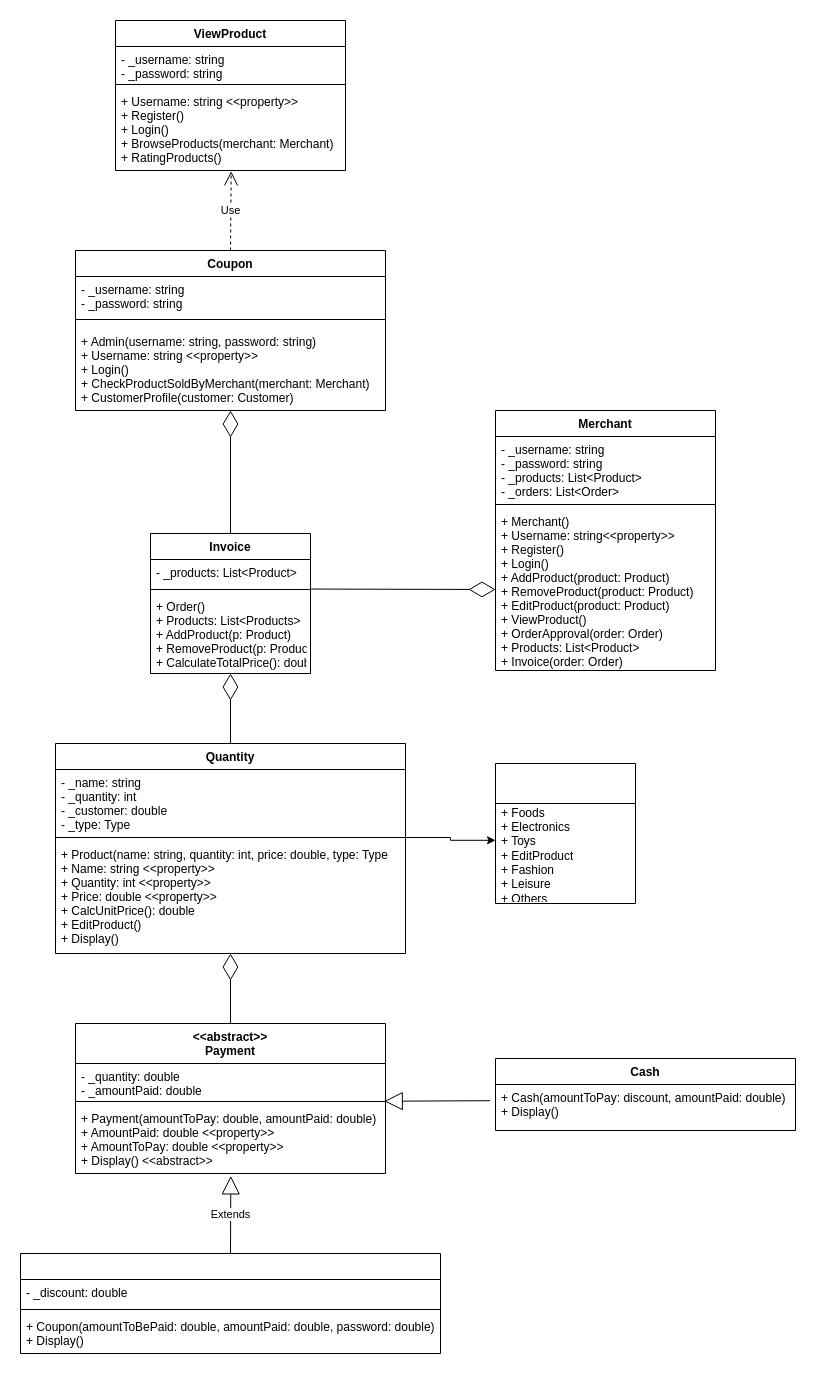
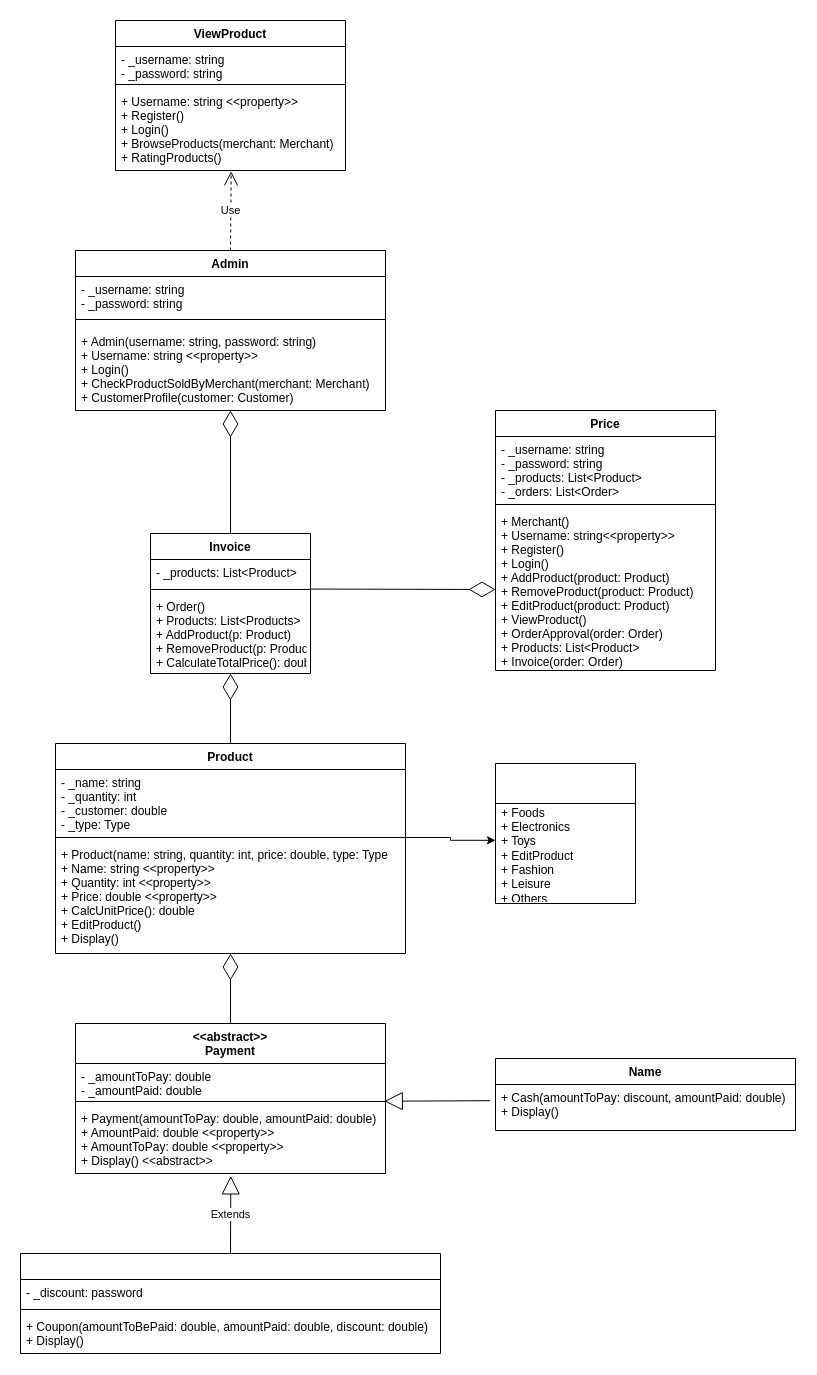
- <mxCell id="2" value="Coupon" style="swimlane;fontStyle=1;align=center;verticalAlign=top;childLayout=stackLayout;horizontal=1;startSize=26;horizontalStack=0;resizeParent=1;resizeParentMax=0;resizeLast=0;collapsible=1;marginBottom=0;" parent="1" vertex="1"><mxGeometry x="75" y="250" width="310" height="160" as="geometry" /></mxCell>
+ <mxCell id="2" value="Admin" style="swimlane;fontStyle=1;align=center;verticalAlign=top;childLayout=stackLayout;horizontal=1;startSize=26;horizontalStack=0;resizeParent=1;resizeParentMax=0;resizeLast=0;collapsible=1;marginBottom=0;" parent="1" vertex="1"><mxGeometry x="75" y="250" width="310" height="160" as="geometry" /></mxCell>
- <mxCell id="16" value="Merchant" style="swimlane;fontStyle=1;align=center;verticalAlign=top;childLayout=stackLayout;horizontal=1;startSize=26;horizontalStack=0;resizeParent=1;resizeParentMax=0;resizeLast=0;collapsible=1;marginBottom=0;" parent="1" vertex="1"><mxGeometry x="495" y="410" width="220" height="260" as="geometry" /></mxCell>
+ <mxCell id="16" value="Price" style="swimlane;fontStyle=1;align=center;verticalAlign=top;childLayout=stackLayout;horizontal=1;startSize=26;horizontalStack=0;resizeParent=1;resizeParentMax=0;resizeLast=0;collapsible=1;marginBottom=0;" parent="1" vertex="1"><mxGeometry x="495" y="410" width="220" height="260" as="geometry" /></mxCell>
- <mxCell id="28" value="Quantity" style="swimlane;fontStyle=1;align=center;verticalAlign=top;childLayout=stackLayout;horizontal=1;startSize=26;horizontalStack=0;resizeParent=1;resizeParentMax=0;resizeLast=0;collapsible=1;marginBottom=0;" parent="1" vertex="1"><mxGeometry x="55" y="743" width="350" height="210" as="geometry" /></mxCell>
+ <mxCell id="28" value="Product" style="swimlane;fontStyle=1;align=center;verticalAlign=top;childLayout=stackLayout;horizontal=1;startSize=26;horizontalStack=0;resizeParent=1;resizeParentMax=0;resizeLast=0;collapsible=1;marginBottom=0;" parent="1" vertex="1"><mxGeometry x="55" y="743" width="350" height="210" as="geometry" /></mxCell>
- <mxCell id="6" value="Cash" style="swimlane;fontStyle=1;align=center;verticalAlign=top;childLayout=stackLayout;horizontal=1;startSize=26;horizontalStack=0;resizeParent=1;resizeParentMax=0;resizeLast=0;collapsible=1;marginBottom=0;" parent="1" vertex="1"><mxGeometry x="495" y="1058" width="300" height="72" as="geometry" /></mxCell>
+ <mxCell id="6" value="Name" style="swimlane;fontStyle=1;align=center;verticalAlign=top;childLayout=stackLayout;horizontal=1;startSize=26;horizontalStack=0;resizeParent=1;resizeParentMax=0;resizeLast=0;collapsible=1;marginBottom=0;" parent="1" vertex="1"><mxGeometry x="495" y="1058" width="300" height="72" as="geometry" /></mxCell>
- <mxCell id="25" value="- _quantity: double&#10;- _amountPaid: double" style="text;strokeColor=none;fillColor=none;align=left;verticalAlign=top;spacingLeft=4;spacingRight=4;overflow=hidden;rotatable=0;points=[[0,0.5],[1,0.5]];portConstraint=eastwest;" parent="24" vertex="1"><mxGeometry y="40" width="310" height="34" as="geometry" /></mxCell>
+ <mxCell id="25" value="- _amountToPay: double&#10;- _amountPaid: double" style="text;strokeColor=none;fillColor=none;align=left;verticalAlign=top;spacingLeft=4;spacingRight=4;overflow=hidden;rotatable=0;points=[[0,0.5],[1,0.5]];portConstraint=eastwest;" parent="24" vertex="1"><mxGeometry y="40" width="310" height="34" as="geometry" /></mxCell>
- <mxCell id="9" value="- _discount: double" style="text;strokeColor=none;fillColor=none;align=left;verticalAlign=top;spacingLeft=4;spacingRight=4;overflow=hidden;rotatable=0;points=[[0,0.5],[1,0.5]];portConstraint=eastwest;" parent="8" vertex="1"><mxGeometry y="26" width="420" height="26" as="geometry" /></mxCell>
+ <mxCell id="9" value="- _discount: password" style="text;strokeColor=none;fillColor=none;align=left;verticalAlign=top;spacingLeft=4;spacingRight=4;overflow=hidden;rotatable=0;points=[[0,0.5],[1,0.5]];portConstraint=eastwest;" parent="8" vertex="1"><mxGeometry y="26" width="420" height="26" as="geometry" /></mxCell>
- <mxCell id="11" value="+ Coupon(amountToBePaid: double, amountPaid: double, password: double)&#10;+ Display()" style="text;strokeColor=none;fillColor=none;align=left;verticalAlign=top;spacingLeft=4;spacingRight=4;overflow=hidden;rotatable=0;points=[[0,0.5],[1,0.5]];portConstraint=eastwest;" parent="8" vertex="1"><mxGeometry y="60" width="420" height="40" as="geometry" /></mxCell>
+ <mxCell id="11" value="+ Coupon(amountToBePaid: double, amountPaid: double, discount: double)&#10;+ Display()" style="text;strokeColor=none;fillColor=none;align=left;verticalAlign=top;spacingLeft=4;spacingRight=4;overflow=hidden;rotatable=0;points=[[0,0.5],[1,0.5]];portConstraint=eastwest;" parent="8" vertex="1"><mxGeometry y="60" width="420" height="40" as="geometry" /></mxCell>
